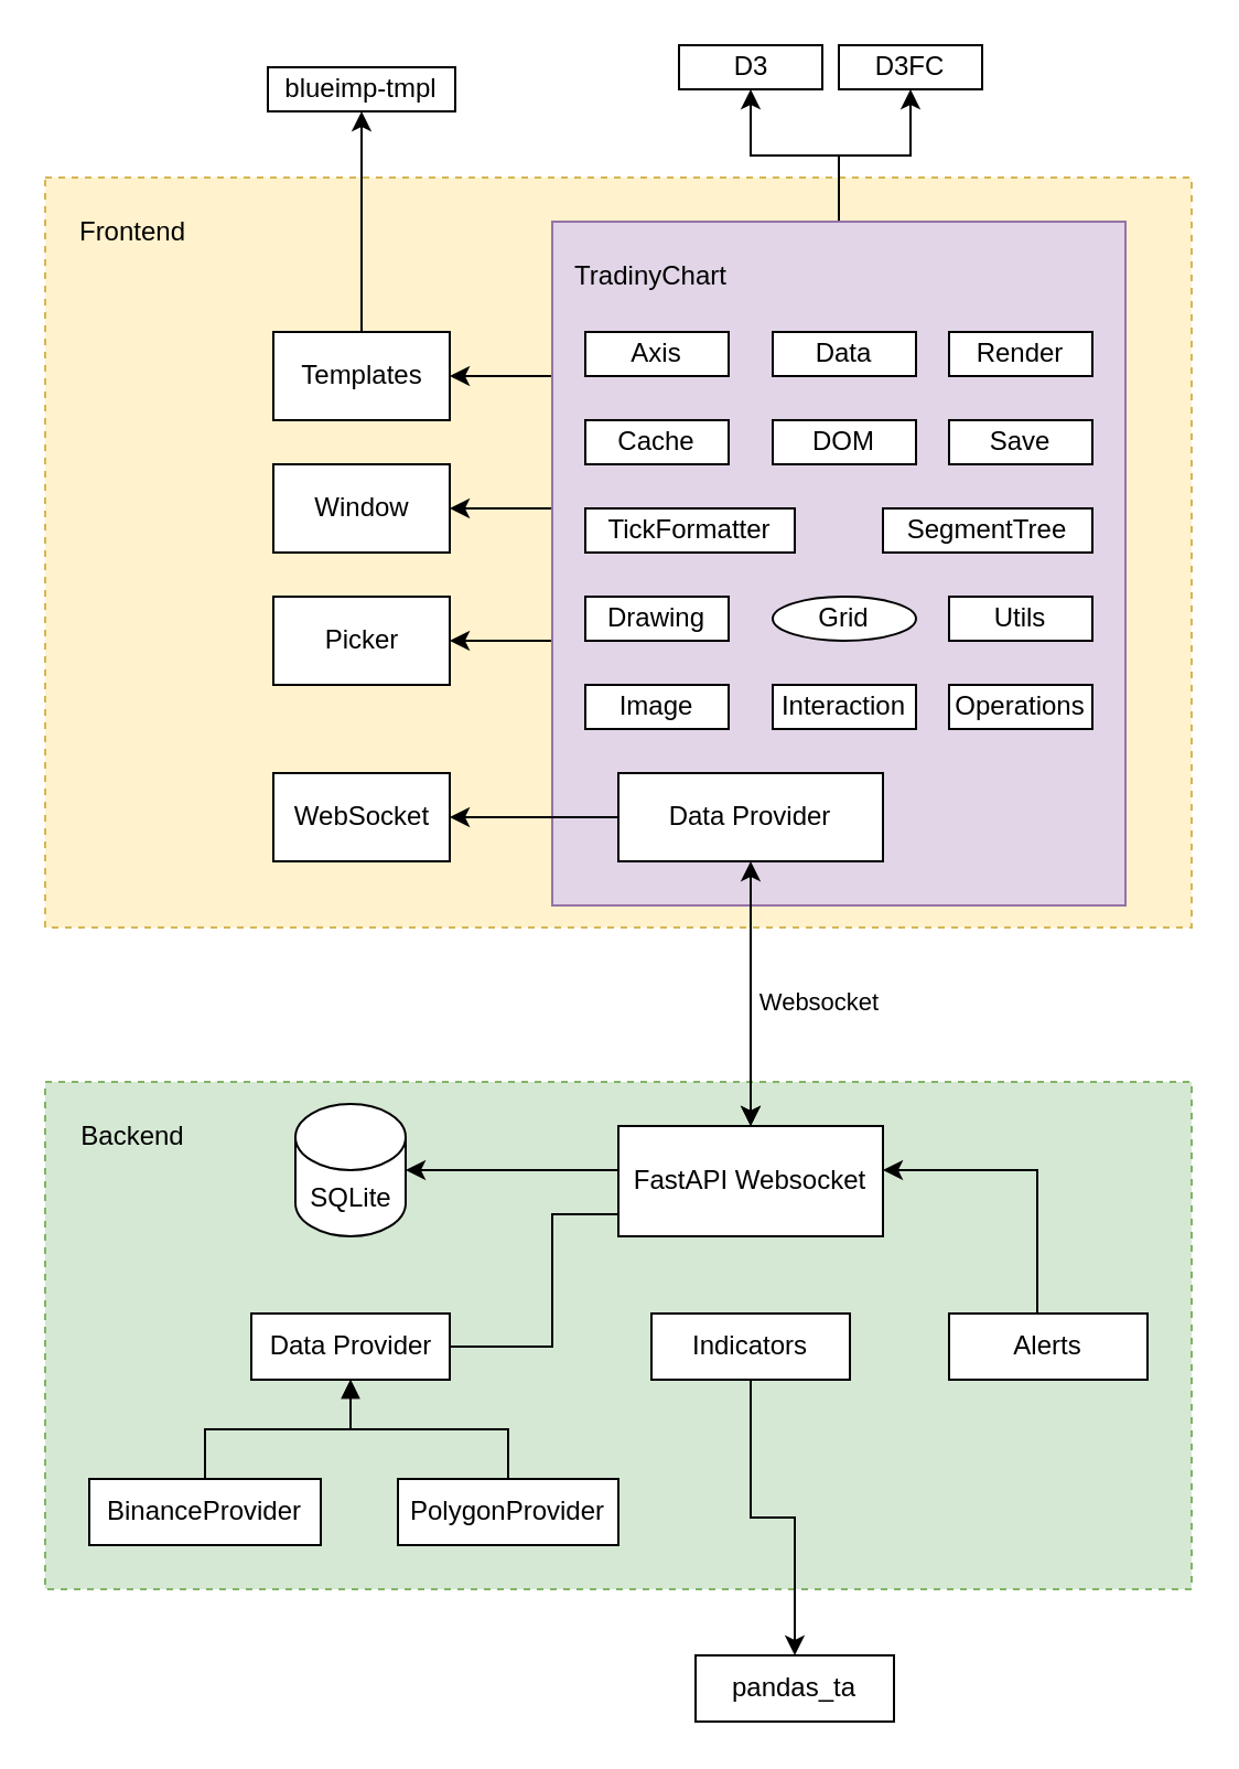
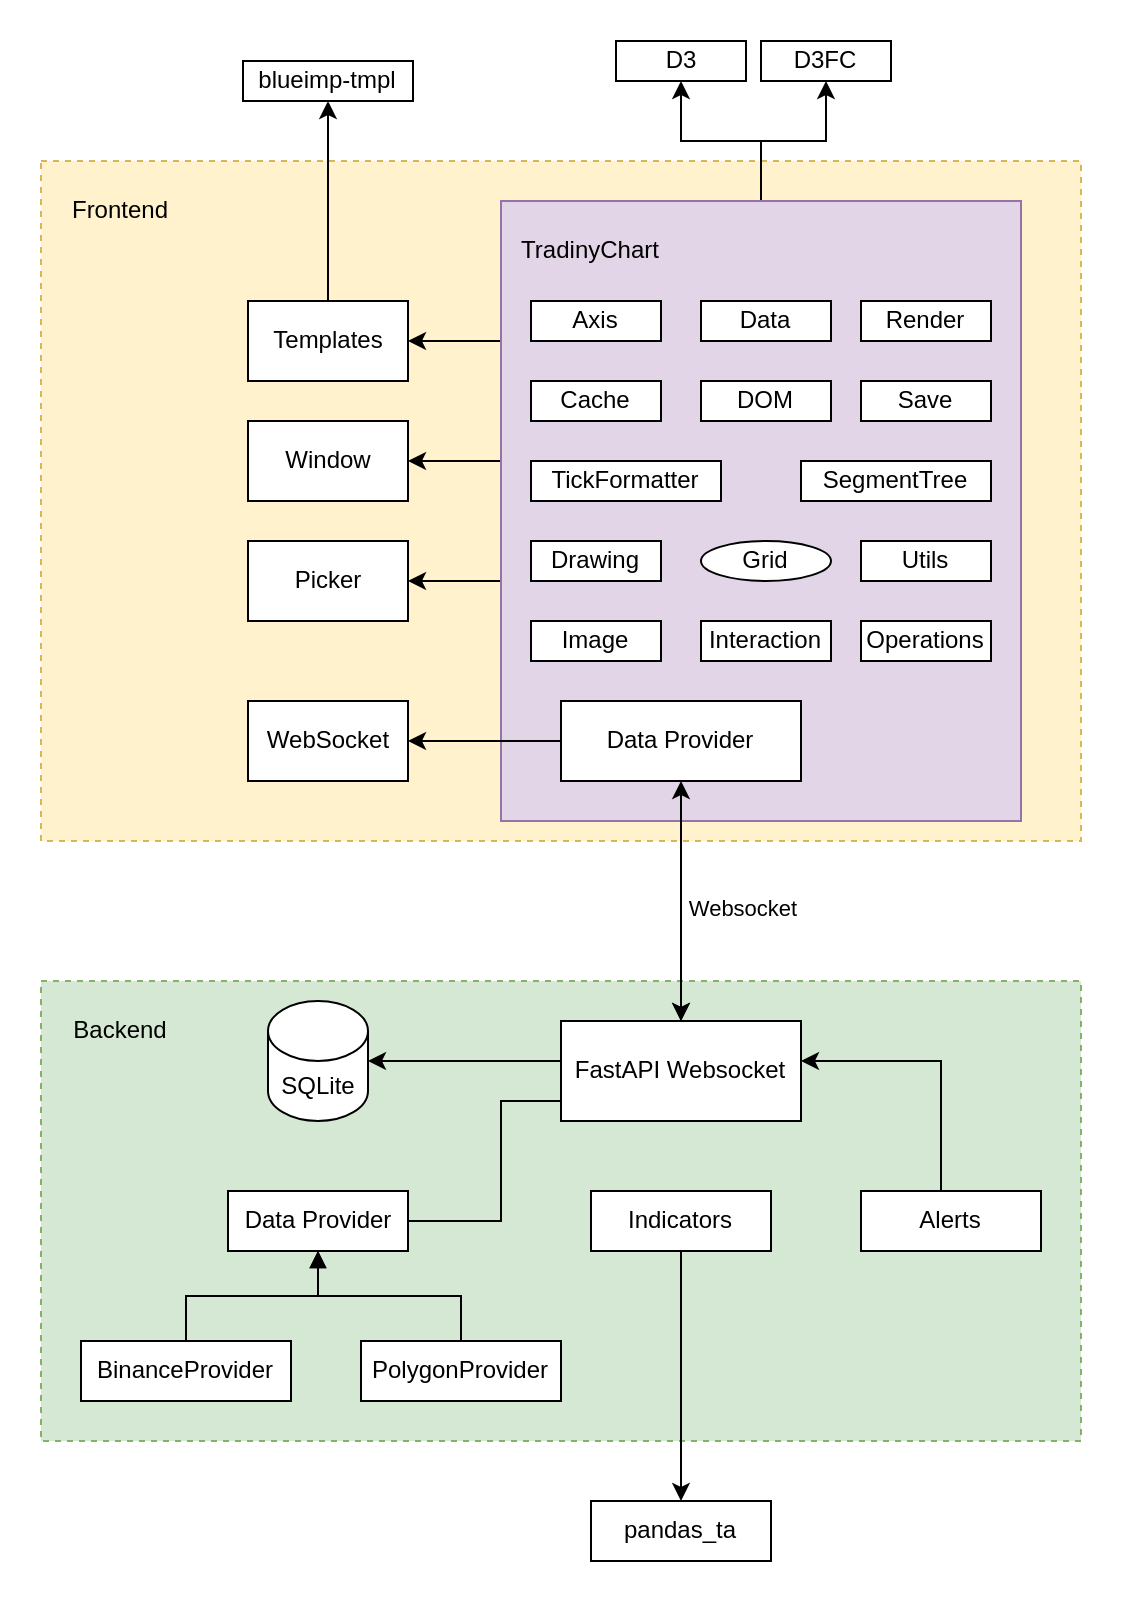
- <mxCell id="14" value="pandas_ta" style="rounded=0;whiteSpace=wrap;html=1;" vertex="1" parent="1"><mxGeometry x="315" y="750" width="90" height="30" as="geometry" /></mxCell>
+ <mxCell id="14" value="pandas_ta" style="rounded=0;whiteSpace=wrap;html=1;" vertex="1" parent="1"><mxGeometry x="295" y="750" width="90" height="30" as="geometry" /></mxCell>
